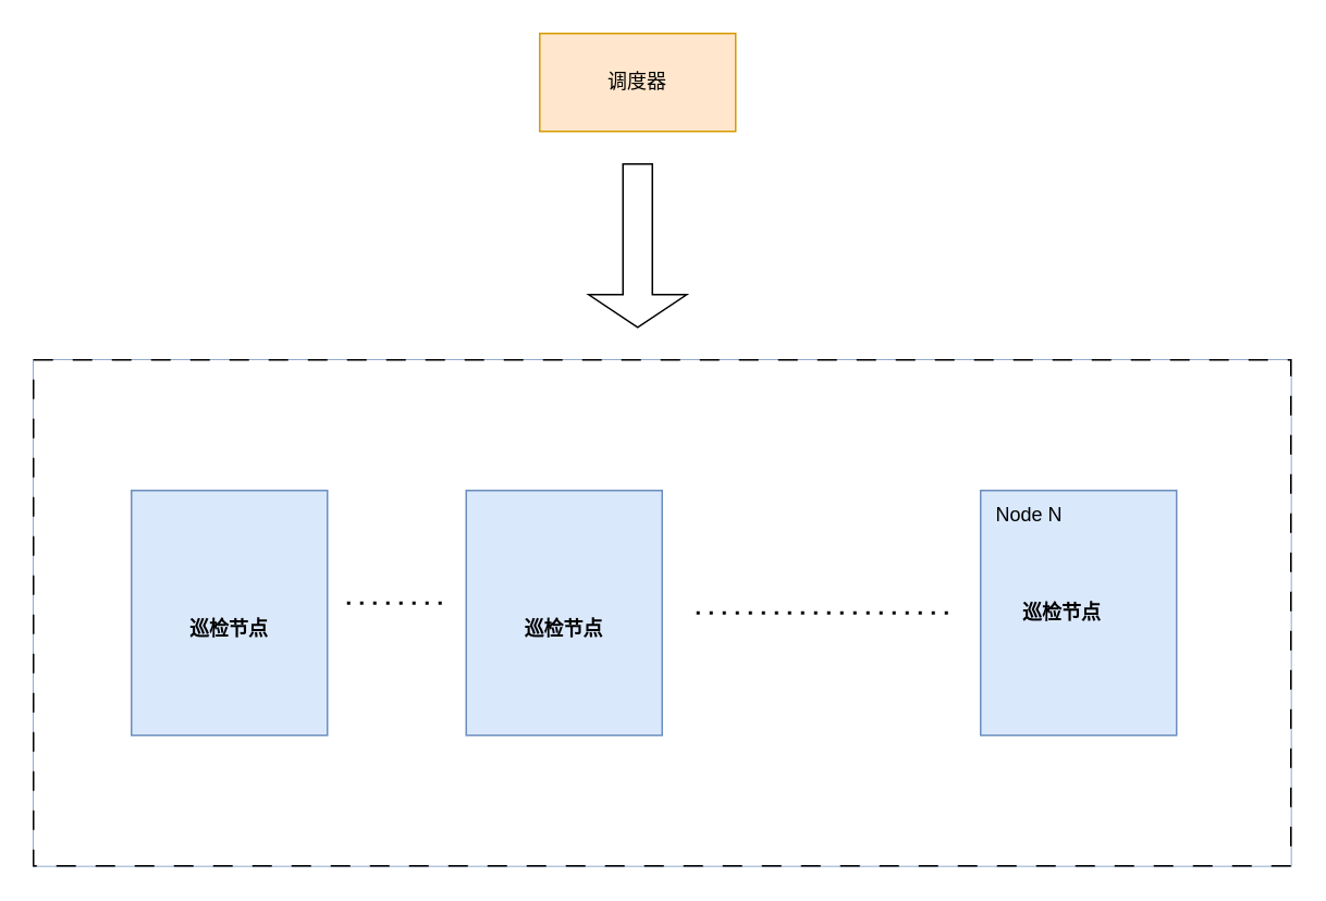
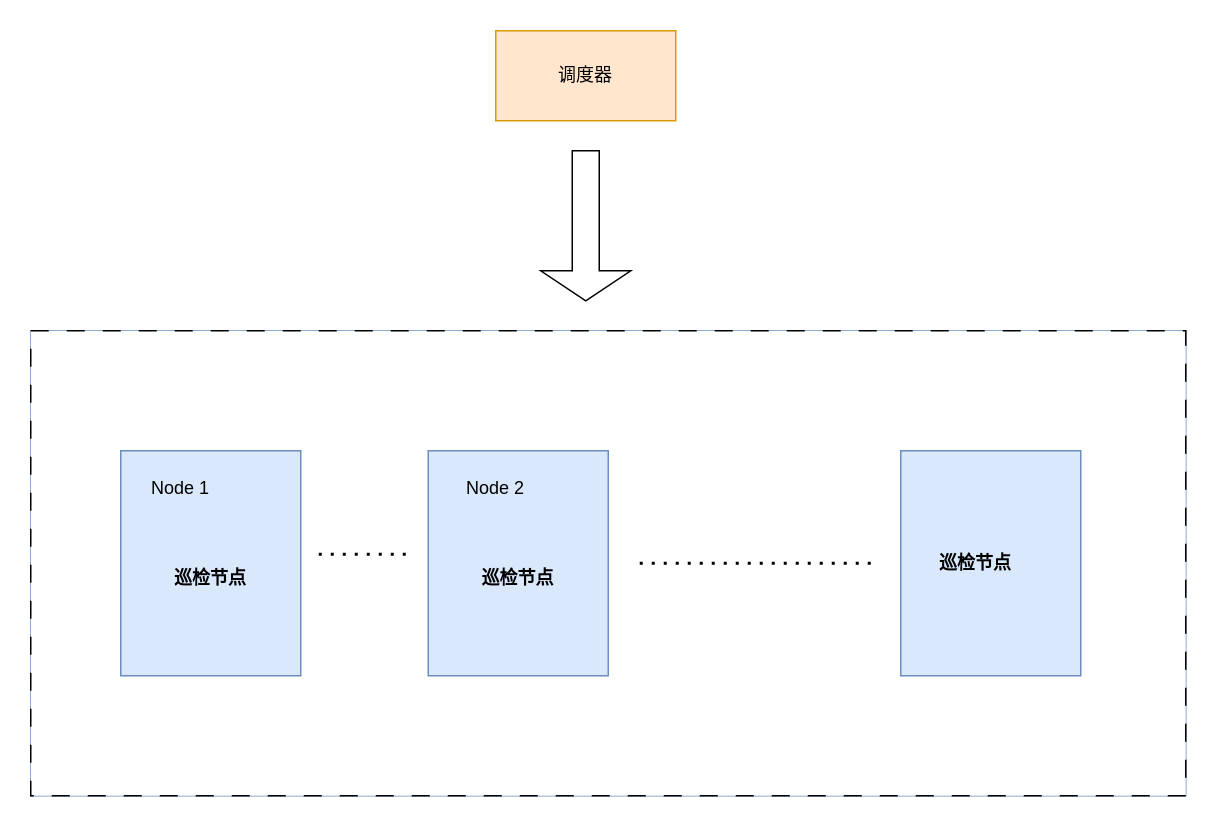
- <mxCell id="12" value="Node N" style="text;html=1;strokeColor=none;fillColor=none;align=center;verticalAlign=middle;whiteSpace=wrap;rounded=0;" vertex="1" parent="9"><mxGeometry x="10" y="10" width="60" height="30" as="geometry" /></mxCell>
+ <mxCell id="7" value="Node 1" style="text;html=1;strokeColor=none;fillColor=none;align=center;verticalAlign=middle;whiteSpace=wrap;rounded=0;" vertex="1" parent="4"><mxGeometry x="10" y="10" width="60" height="30" as="geometry" /></mxCell>
+ <mxCell id="14" value="Node 2" style="text;html=1;strokeColor=none;fillColor=none;align=center;verticalAlign=middle;whiteSpace=wrap;rounded=0;" vertex="1" parent="8"><mxGeometry x="90" y="20" width="60" height="30" as="geometry" /></mxCell>
